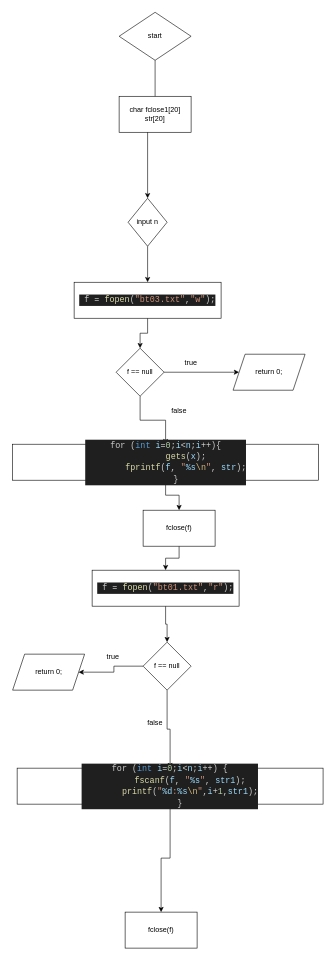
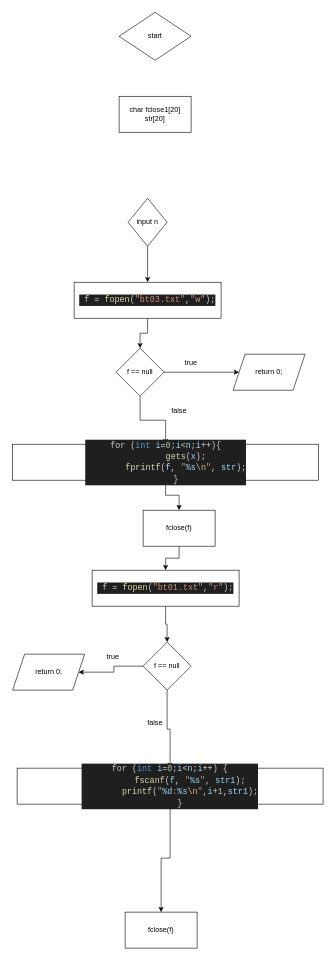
- <mxCell id="2" value="" style="edgeStyle=orthogonalEdgeStyle;rounded=0;orthogonalLoop=1;jettySize=auto;html=1;" parent="1" source="3" target="5" edge="1"><mxGeometry relative="1" as="geometry" /></mxCell>
